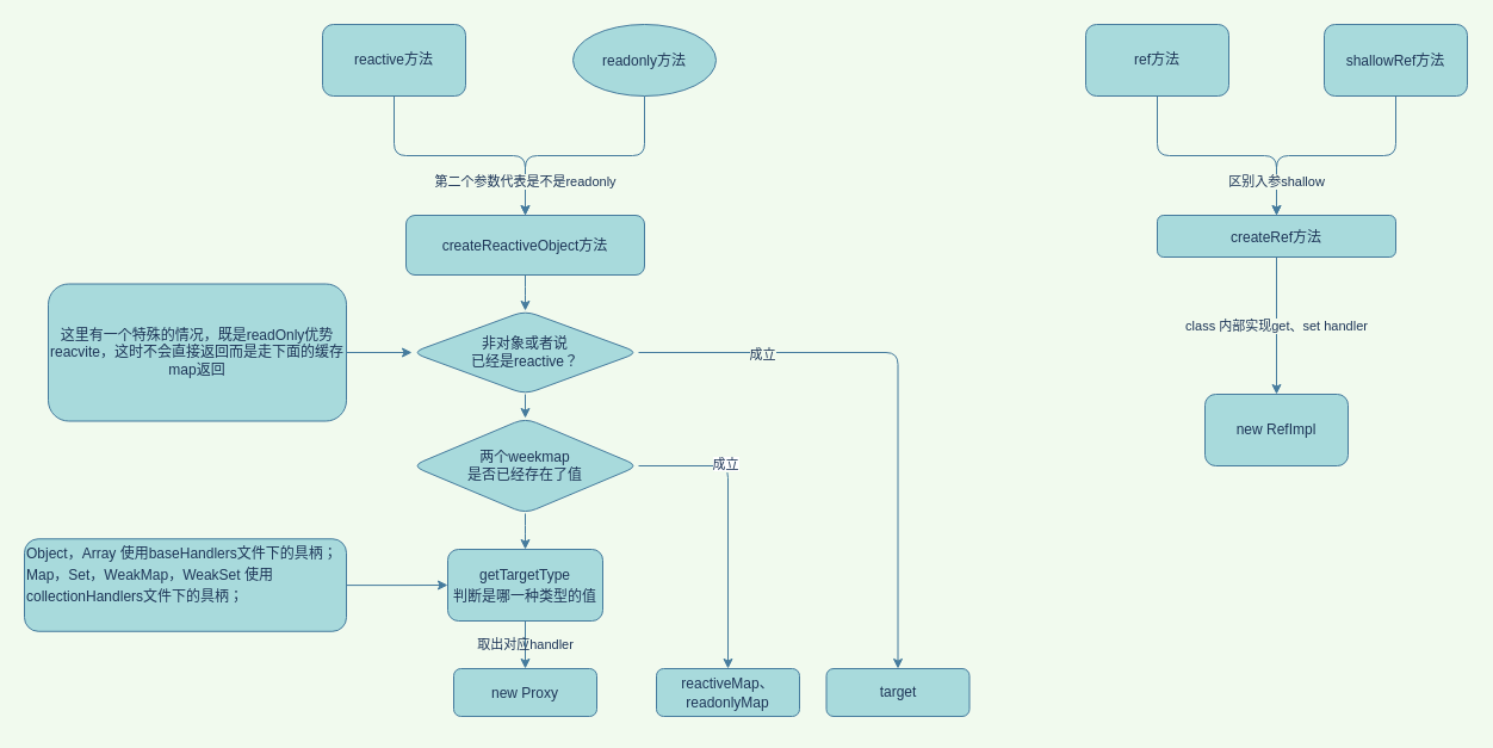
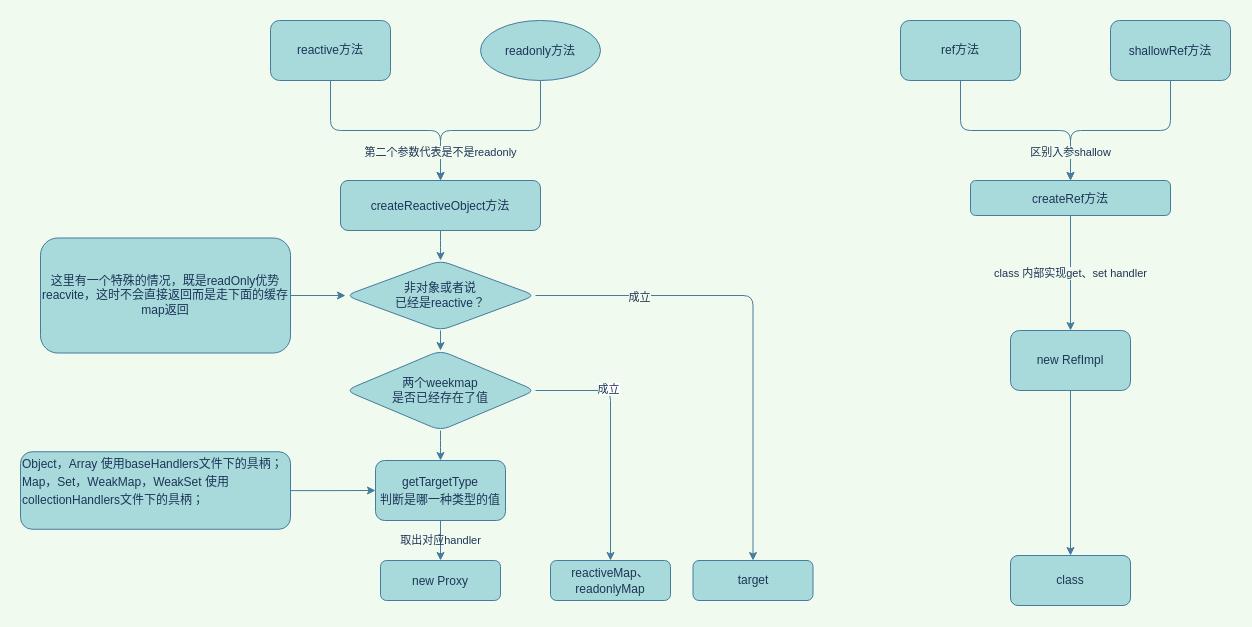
- <mxCell id="28" value="ref方法" style="whiteSpace=wrap;html=1;fillColor=#A8DADC;strokeColor=#457B9D;fontColor=#1D3557;rounded=1;" parent="1" vertex="1"><mxGeometry x="910" y="20" width="120" height="60" as="geometry" /></mxCell>
+ <mxCell id="28" value="ref方法" style="whiteSpace=wrap;html=1;fillColor=#A8DADC;strokeColor=#457B9D;fontColor=#1D3557;rounded=1;" parent="1" vertex="1"><mxGeometry x="900" y="20" width="120" height="60" as="geometry" /></mxCell>
+ <mxCell id="35" value="" style="edgeStyle=orthogonalEdgeStyle;curved=0;rounded=1;sketch=0;orthogonalLoop=1;jettySize=auto;html=1;strokeColor=#457B9D;fillColor=#A8DADC;fontColor=#1D3557;labelBackgroundColor=#F1FAEE;" parent="1" source="36" target="37" edge="1"><mxGeometry relative="1" as="geometry" /></mxCell>
+ <mxCell id="37" value="class" style="whiteSpace=wrap;html=1;rounded=1;fontColor=#1D3557;strokeColor=#457B9D;fillColor=#A8DADC;" parent="1" vertex="1"><mxGeometry x="1010" y="555" width="120" height="50" as="geometry" /></mxCell>
